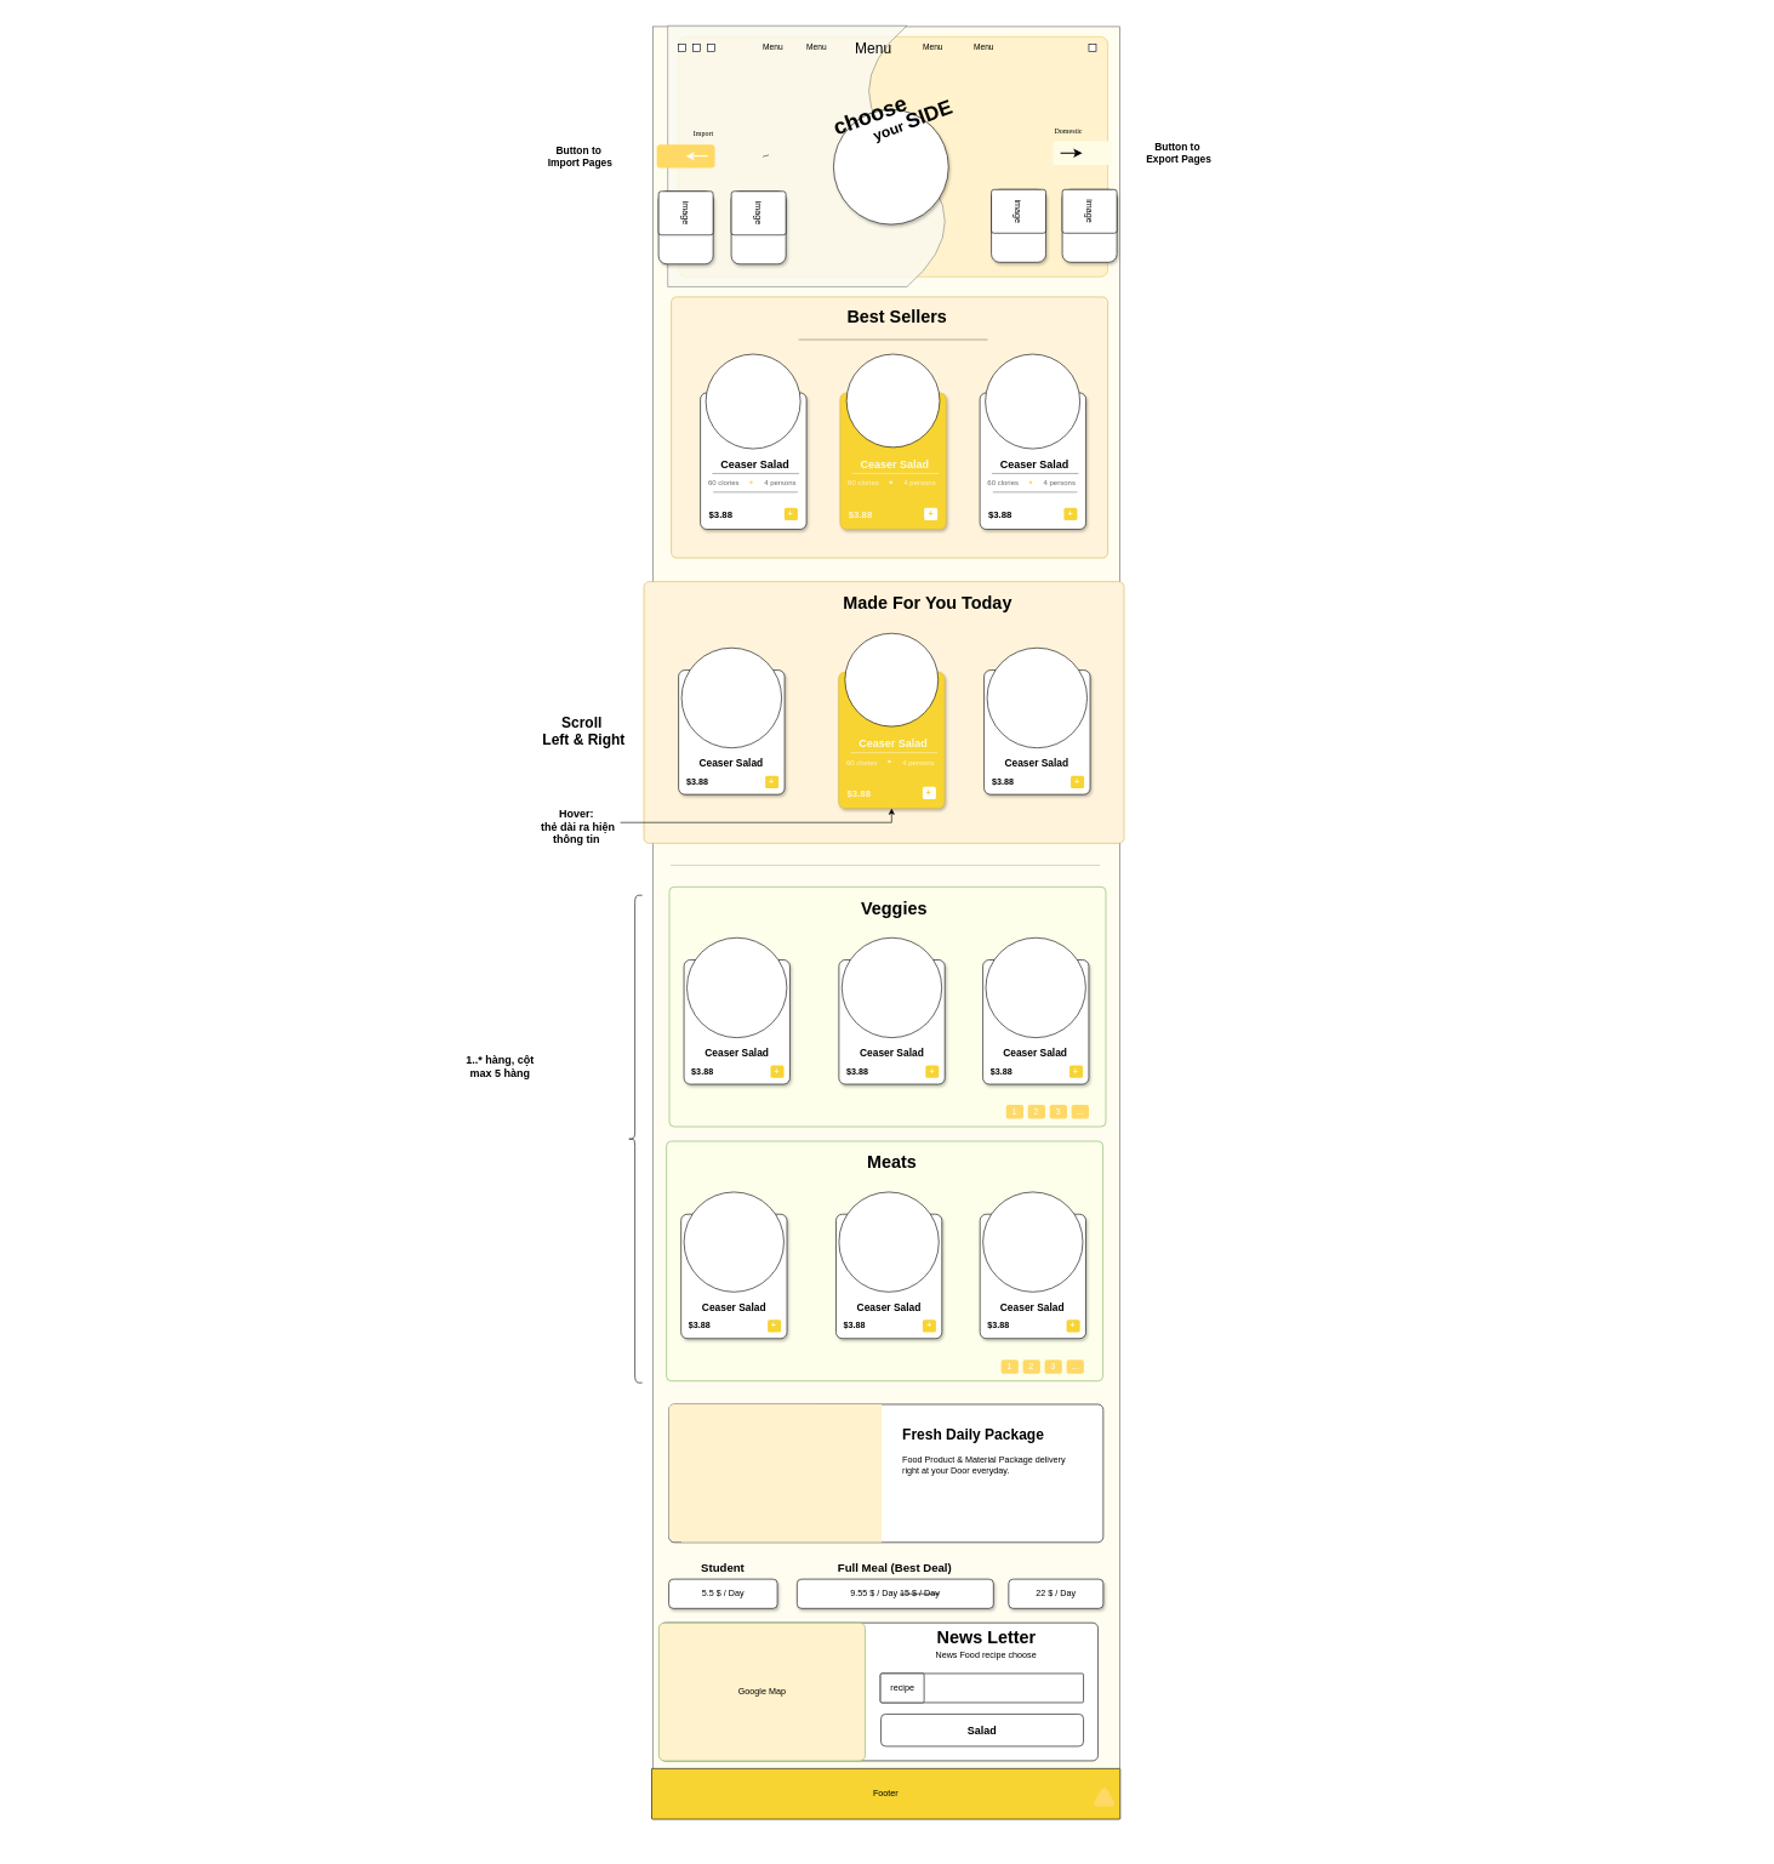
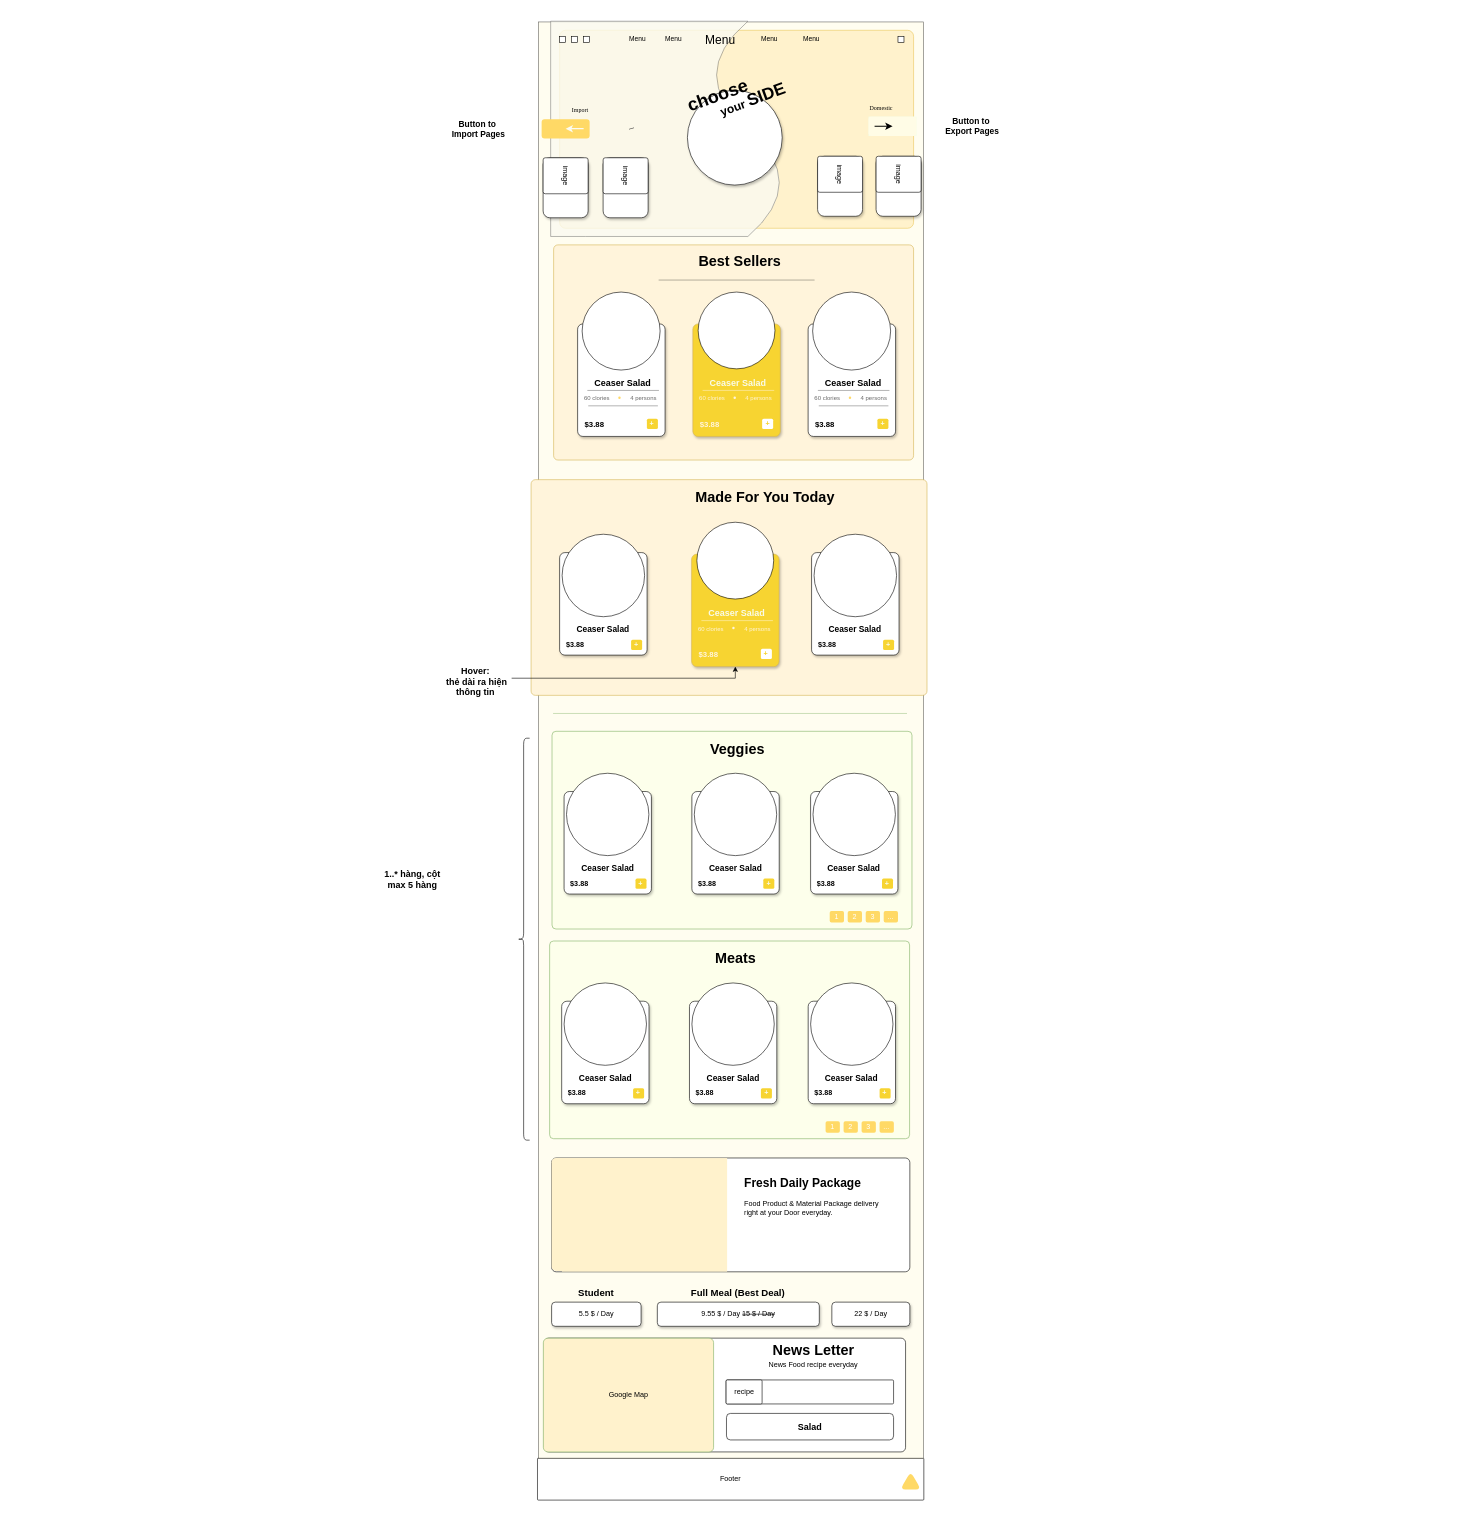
- <mxCell id="189" value="&lt;div&gt;&lt;b&gt;&lt;font style=&quot;font-size: 20px;&quot;&gt;Scroll&amp;nbsp;&lt;/font&gt;&lt;/b&gt;&lt;/div&gt;&lt;div&gt;&lt;b&gt;&lt;font style=&quot;font-size: 20px;&quot;&gt;Left &amp;amp; Right &lt;/font&gt;&lt;/b&gt;&lt;/div&gt;" style="text;html=1;strokeColor=none;fillColor=none;align=center;verticalAlign=middle;whiteSpace=wrap;rounded=0;" parent="1" vertex="1"><mxGeometry x="742" y="960" width="120" height="87.28" as="geometry" /></mxCell>
- <mxCell id="90" value="News Food recipe choose" style="text;html=1;strokeColor=none;fillColor=none;align=center;verticalAlign=middle;whiteSpace=wrap;rounded=0;" parent="4" vertex="1"><mxGeometry x="383.39" y="2200.29" width="166.15" height="30" as="geometry" /></mxCell>
+ <mxCell id="90" value="News Food recipe everyday" style="text;html=1;strokeColor=none;fillColor=none;align=center;verticalAlign=middle;whiteSpace=wrap;rounded=0;" parent="4" vertex="1"><mxGeometry x="383.39" y="2200.29" width="166.15" height="30" as="geometry" /></mxCell>
- <mxCell id="3" value="Footer" style="rounded=1;whiteSpace=wrap;html=1;arcSize=2;movable=1;resizable=1;rotatable=1;deletable=1;editable=1;locked=0;connectable=1;fillColor=#f7d431;" parent="2" vertex="1"><mxGeometry x="-6.9" y="2390" width="644" height="70" as="geometry" /></mxCell>
+ <mxCell id="3" value="Footer" style="rounded=1;whiteSpace=wrap;html=1;arcSize=2;movable=1;resizable=1;rotatable=1;deletable=1;editable=1;locked=0;connectable=1;" parent="2" vertex="1"><mxGeometry x="-6.9" y="2390" width="644" height="70" as="geometry" /></mxCell>
